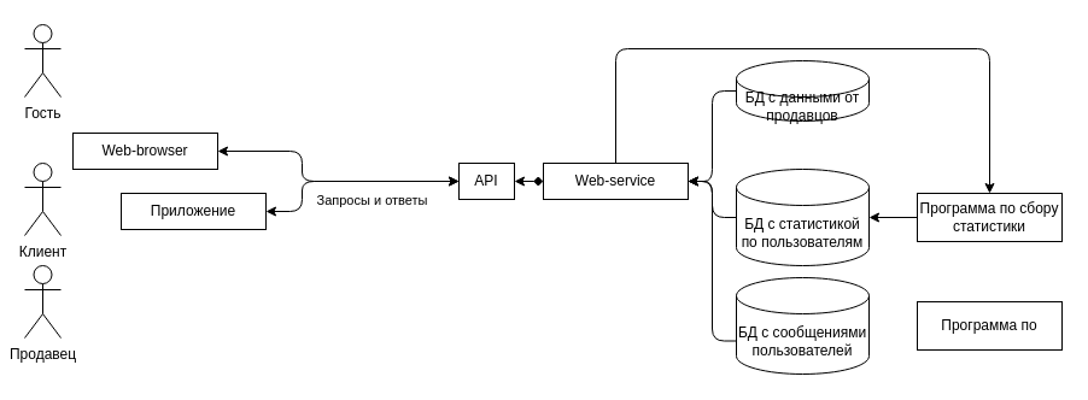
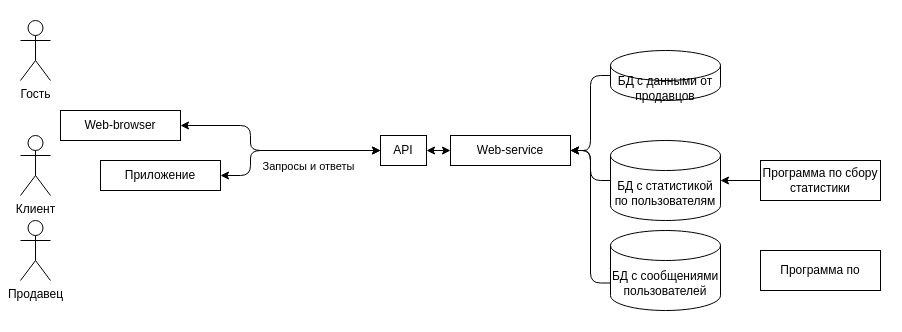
- <mxCell id="7" style="edgeStyle=orthogonalEdgeStyle;rounded=1;orthogonalLoop=1;jettySize=auto;html=1;exitX=0.5;exitY=0;exitDx=0;exitDy=0;entryX=0.5;entryY=0;entryDx=0;entryDy=0;" edge="1" parent="1" source="8" target="20"><mxGeometry relative="1" as="geometry"><Array as="points"><mxPoint x="510" y="40" /><mxPoint x="820" y="40" /></Array></mxGeometry></mxCell>
- <mxCell id="13" value="" style="endArrow=diamond;startArrow=classic;html=1;rounded=1;entryX=0;entryY=0.5;entryDx=0;entryDy=0;exitX=1;exitY=0.5;exitDx=0;exitDy=0;edgeStyle=orthogonalEdgeStyle;" edge="1" parent="1" source="9" target="8"><mxGeometry width="50" height="50" relative="1" as="geometry"><mxPoint x="346" y="195" as="sourcePoint" /><mxPoint x="396" y="145" as="targetPoint" /></mxGeometry></mxCell>
+ <mxCell id="13" value="" style="endArrow=classic;startArrow=classic;html=1;rounded=1;entryX=0;entryY=0.5;entryDx=0;entryDy=0;exitX=1;exitY=0.5;exitDx=0;exitDy=0;edgeStyle=orthogonalEdgeStyle;" edge="1" parent="1" source="9" target="8"><mxGeometry width="50" height="50" relative="1" as="geometry"><mxPoint x="346" y="195" as="sourcePoint" /><mxPoint x="396" y="145" as="targetPoint" /></mxGeometry></mxCell>
